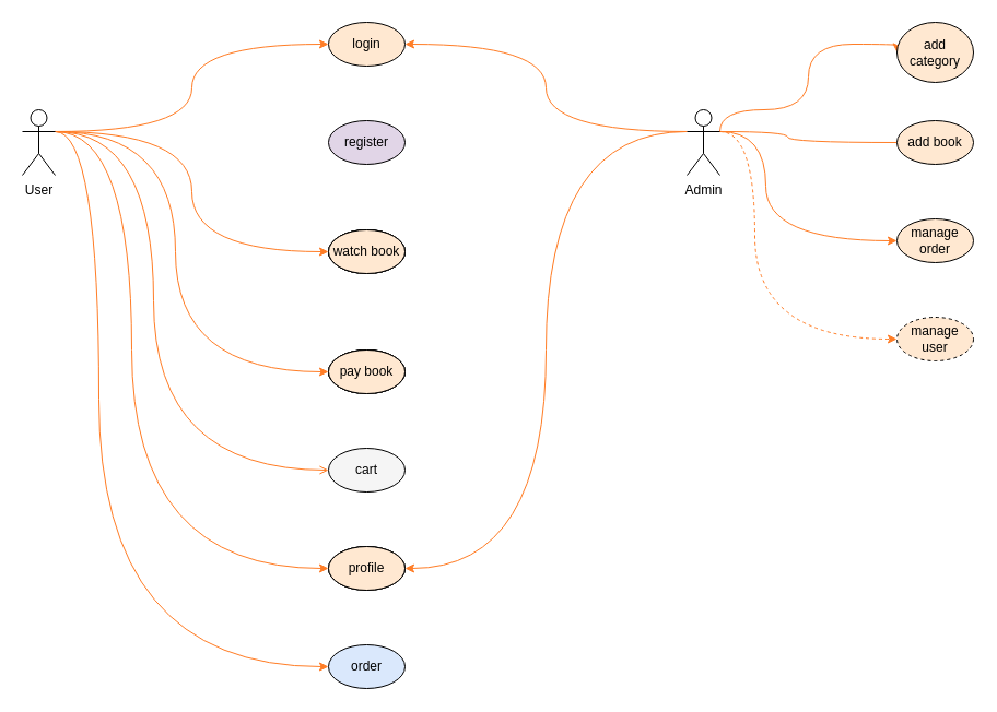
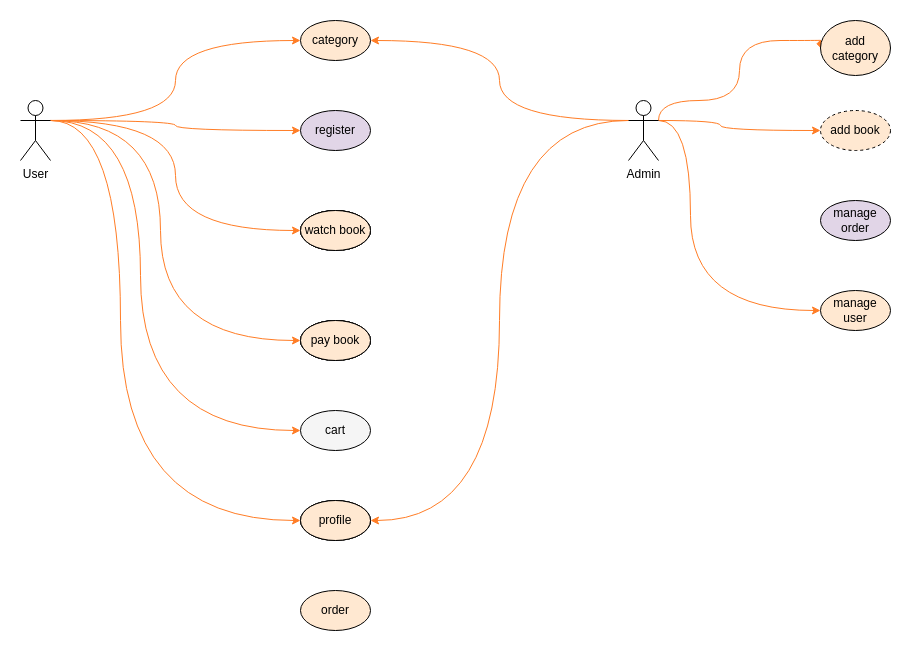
- <mxCell id="10" value="login" style="ellipse;whiteSpace=wrap;html=1;align=center;fillColor=#FFE8D1;" vertex="1" parent="1"><mxGeometry x="300" y="20" width="70" height="40" as="geometry" /></mxCell>
+ <mxCell id="10" value="category" style="ellipse;whiteSpace=wrap;html=1;align=center;fillColor=#FFE8D1;" vertex="1" parent="1"><mxGeometry x="300" y="20" width="70" height="40" as="geometry" /></mxCell>
- <mxCell id="16" style="edgeStyle=orthogonalEdgeStyle;curved=1;rounded=0;orthogonalLoop=1;jettySize=auto;html=1;exitX=1;exitY=0.333;exitDx=0;exitDy=0;exitPerimeter=0;entryX=0;entryY=0.5;entryDx=0;entryDy=0;strokeColor=#FF7D26;fillColor=#FFE8D1;elbow=vertical;" edge="1" parent="1" source="20" target="24"><mxGeometry relative="1" as="geometry"><Array as="points"><mxPoint x="658" y="100" /><mxPoint x="739" y="100" /><mxPoint x="739" y="40" /></Array></mxGeometry></mxCell>
+ <mxCell id="16" style="edgeStyle=orthogonalEdgeStyle;curved=1;rounded=0;orthogonalLoop=1;jettySize=auto;html=1;exitX=1;exitY=0.333;exitDx=0;exitDy=0;exitPerimeter=0;entryX=0;entryY=0.5;entryDx=0;entryDy=0;strokeColor=#FF7D26;fillColor=#FFE8D1;elbow=vertical;endArrow=diamond;" edge="1" parent="1" source="20" target="24"><mxGeometry relative="1" as="geometry"><Array as="points"><mxPoint x="658" y="100" /><mxPoint x="739" y="100" /><mxPoint x="739" y="40" /></Array></mxGeometry></mxCell>
+ <mxCell id="3" style="edgeStyle=orthogonalEdgeStyle;curved=1;rounded=0;orthogonalLoop=1;jettySize=auto;html=1;exitX=1;exitY=0.333;exitDx=0;exitDy=0;exitPerimeter=0;entryX=0;entryY=0.5;entryDx=0;entryDy=0;strokeColor=#FF7D26;fillColor=#FFE8D1;elbow=vertical;" edge="1" parent="1" source="9" target="13"><mxGeometry relative="1" as="geometry"><Array as="points"><mxPoint x="175" y="120" /><mxPoint x="175" y="130" /></Array></mxGeometry></mxCell>
- <mxCell id="17" style="edgeStyle=orthogonalEdgeStyle;curved=1;rounded=0;orthogonalLoop=1;jettySize=auto;html=1;exitX=1;exitY=0.333;exitDx=0;exitDy=0;exitPerimeter=0;entryX=0;entryY=0.5;entryDx=0;entryDy=0;strokeColor=#FF7D26;fillColor=#FFE8D1;elbow=vertical;endArrow=none;" edge="1" parent="1" source="20" target="25"><mxGeometry relative="1" as="geometry"><Array as="points"><mxPoint x="720" y="120" /><mxPoint x="720" y="130" /></Array></mxGeometry></mxCell>
+ <mxCell id="17" style="edgeStyle=orthogonalEdgeStyle;curved=1;rounded=0;orthogonalLoop=1;jettySize=auto;html=1;exitX=1;exitY=0.333;exitDx=0;exitDy=0;exitPerimeter=0;entryX=0;entryY=0.5;entryDx=0;entryDy=0;strokeColor=#FF7D26;fillColor=#FFE8D1;elbow=vertical;" edge="1" parent="1" source="20" target="25"><mxGeometry relative="1" as="geometry"><Array as="points"><mxPoint x="720" y="120" /><mxPoint x="720" y="130" /></Array></mxGeometry></mxCell>
- <mxCell id="25" value="add book" style="ellipse;whiteSpace=wrap;html=1;align=center;fillColor=#FFE8D1;" vertex="1" parent="1"><mxGeometry x="820" y="110" width="70" height="40" as="geometry" /></mxCell>
+ <mxCell id="25" value="add book" style="ellipse;whiteSpace=wrap;html=1;align=center;fillColor=#FFE8D1;dashed=1;" vertex="1" parent="1"><mxGeometry x="820" y="110" width="70" height="40" as="geometry" /></mxCell>
- <mxCell id="18" style="edgeStyle=orthogonalEdgeStyle;curved=1;rounded=0;orthogonalLoop=1;jettySize=auto;html=1;exitX=1;exitY=0.333;exitDx=0;exitDy=0;exitPerimeter=0;entryX=0;entryY=0.5;entryDx=0;entryDy=0;strokeColor=#FF7D26;fillColor=#FFE8D1;elbow=vertical;" edge="1" parent="1" source="20" target="26"><mxGeometry relative="1" as="geometry"><Array as="points"><mxPoint x="700" y="120" /><mxPoint x="700" y="220" /></Array></mxGeometry></mxCell>
- <mxCell id="26" value="manage order" style="ellipse;whiteSpace=wrap;html=1;align=center;fillColor=#FFE8D1;" vertex="1" parent="1"><mxGeometry x="820" y="200" width="70" height="40" as="geometry" /></mxCell>
+ <mxCell id="26" value="manage order" style="ellipse;whiteSpace=wrap;html=1;align=center;fillColor=#e1d5e7;" vertex="1" parent="1"><mxGeometry x="820" y="200" width="70" height="40" as="geometry" /></mxCell>
- <mxCell id="19" style="edgeStyle=orthogonalEdgeStyle;curved=1;rounded=0;orthogonalLoop=1;jettySize=auto;html=1;exitX=1;exitY=0.333;exitDx=0;exitDy=0;exitPerimeter=0;entryX=0;entryY=0.5;entryDx=0;entryDy=0;strokeColor=#FF7D26;fillColor=#FFE8D1;elbow=vertical;dashed=1;" edge="1" parent="1" source="20" target="27"><mxGeometry relative="1" as="geometry"><Array as="points"><mxPoint x="690" y="120" /><mxPoint x="690" y="310" /></Array></mxGeometry></mxCell>
+ <mxCell id="19" style="edgeStyle=orthogonalEdgeStyle;curved=1;rounded=0;orthogonalLoop=1;jettySize=auto;html=1;exitX=1;exitY=0.333;exitDx=0;exitDy=0;exitPerimeter=0;entryX=0;entryY=0.5;entryDx=0;entryDy=0;strokeColor=#FF7D26;fillColor=#FFE8D1;elbow=vertical;" edge="1" parent="1" source="20" target="27"><mxGeometry relative="1" as="geometry"><Array as="points"><mxPoint x="690" y="120" /><mxPoint x="690" y="310" /></Array></mxGeometry></mxCell>
- <mxCell id="27" value="manage user" style="ellipse;whiteSpace=wrap;html=1;align=center;fillColor=#FFE8D1;dashed=1;" vertex="1" parent="1"><mxGeometry x="820" y="290" width="70" height="40" as="geometry" /></mxCell>
+ <mxCell id="27" value="manage user" style="ellipse;whiteSpace=wrap;html=1;align=center;fillColor=#FFE8D1;" vertex="1" parent="1"><mxGeometry x="820" y="290" width="70" height="40" as="geometry" /></mxCell>
- <mxCell id="8" style="edgeStyle=orthogonalEdgeStyle;curved=1;rounded=0;orthogonalLoop=1;jettySize=auto;html=1;exitX=1;exitY=0.333;exitDx=0;exitDy=0;exitPerimeter=0;entryX=0;entryY=0.5;entryDx=0;entryDy=0;strokeColor=#FF7D26;fillColor=#FFE8D1;elbow=vertical;" edge="1" parent="1" source="9" target="23"><mxGeometry relative="1" as="geometry"><Array as="points"><mxPoint x="90" y="120" /><mxPoint x="90" y="610" /></Array></mxGeometry></mxCell>
- <mxCell id="6" style="edgeStyle=orthogonalEdgeStyle;curved=1;rounded=0;orthogonalLoop=1;jettySize=auto;html=1;exitX=1;exitY=0.333;exitDx=0;exitDy=0;exitPerimeter=0;entryX=0;entryY=0.5;entryDx=0;entryDy=0;strokeColor=#FF7D26;fillColor=#FFE8D1;elbow=vertical;endArrow=open;" edge="1" parent="1" source="9" target="21"><mxGeometry relative="1" as="geometry"><Array as="points"><mxPoint x="140" y="120" /><mxPoint x="140" y="430" /></Array></mxGeometry></mxCell>
+ <mxCell id="6" style="edgeStyle=orthogonalEdgeStyle;curved=1;rounded=0;orthogonalLoop=1;jettySize=auto;html=1;exitX=1;exitY=0.333;exitDx=0;exitDy=0;exitPerimeter=0;entryX=0;entryY=0.5;entryDx=0;entryDy=0;strokeColor=#FF7D26;fillColor=#FFE8D1;elbow=vertical;" edge="1" parent="1" source="9" target="21"><mxGeometry relative="1" as="geometry"><Array as="points"><mxPoint x="140" y="120" /><mxPoint x="140" y="430" /></Array></mxGeometry></mxCell>
- <mxCell id="23" value="order" style="ellipse;whiteSpace=wrap;html=1;align=center;fillColor=#dae8fc;" vertex="1" parent="1"><mxGeometry x="300" y="590" width="70" height="40" as="geometry" /></mxCell>
+ <mxCell id="23" value="order" style="ellipse;whiteSpace=wrap;html=1;align=center;fillColor=#FFE8D1;" vertex="1" parent="1"><mxGeometry x="300" y="590" width="70" height="40" as="geometry" /></mxCell>
